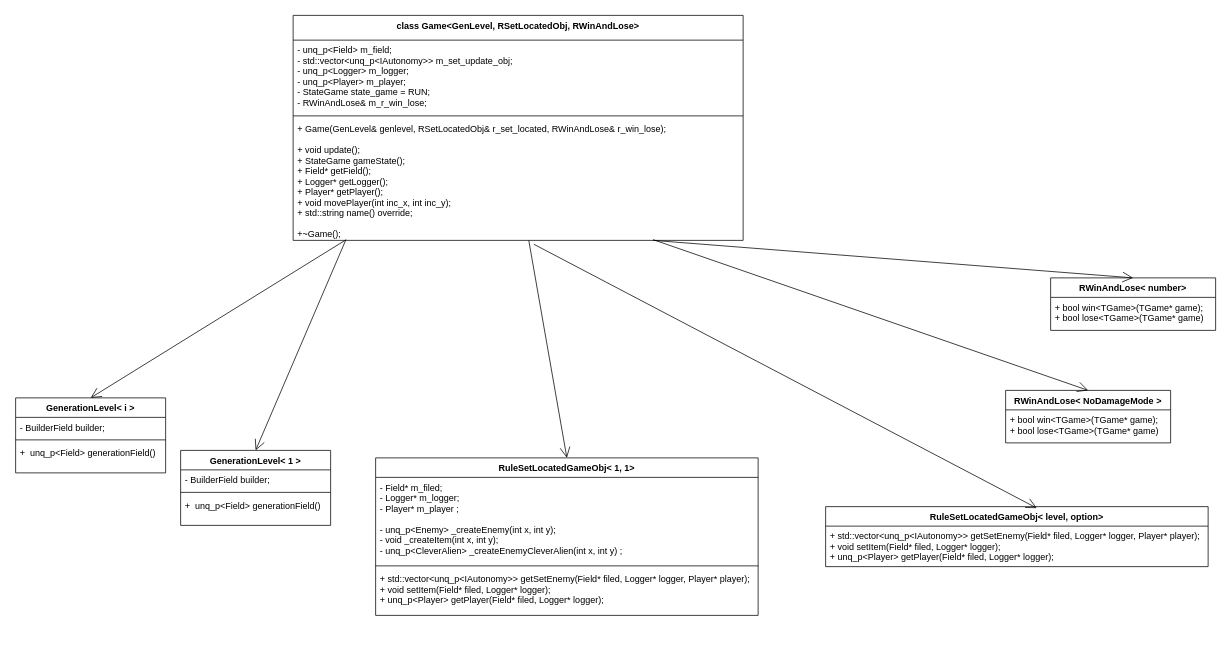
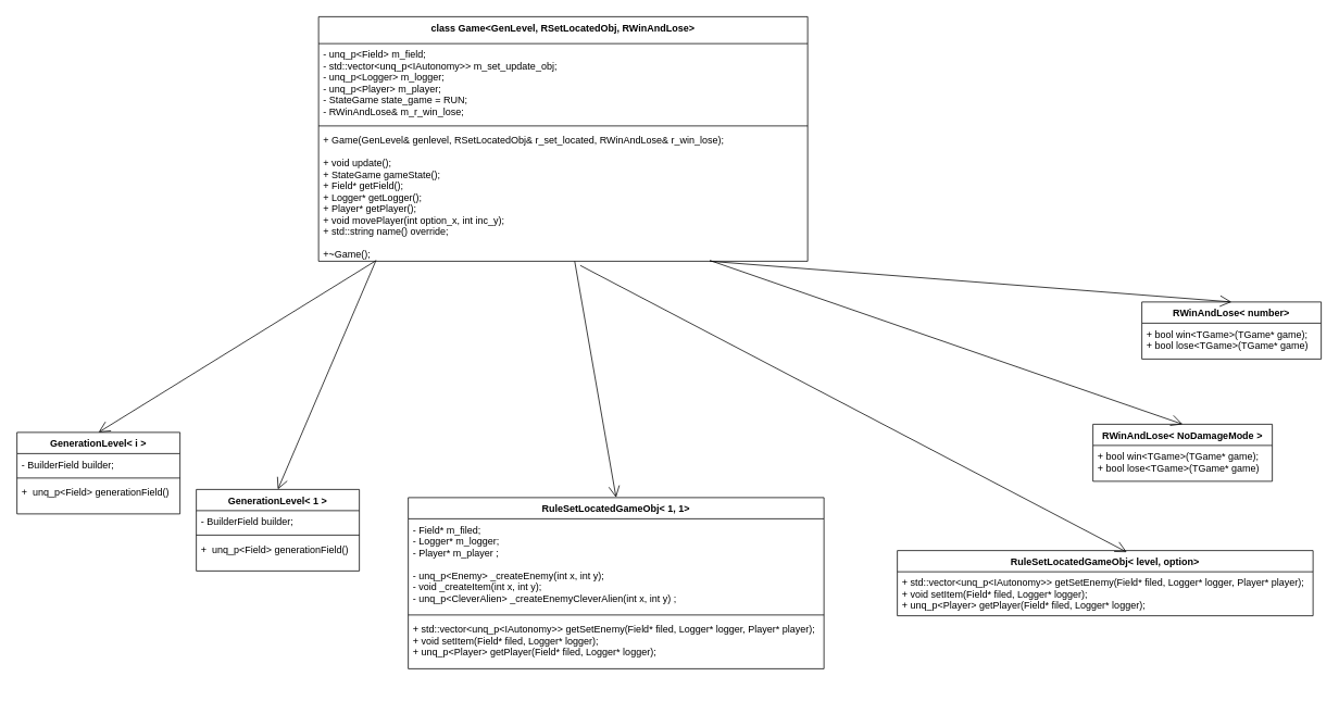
- <mxCell id="5" value="+ Game(GenLevel&amp; genlevel, RSetLocatedObj&amp; r_set_located, RWinAndLose&amp; r_win_lose);&#10;&#10;+ void update();&#10;+ StateGame gameState();&#10;+ Field* getField();&#10;+ Logger* getLogger();&#10;+ Player* getPlayer();&#10;+ void movePlayer(int inc_x, int inc_y);&#10;+ std::string name() override;&#10;&#10;+~Game();" style="text;strokeColor=none;fillColor=none;align=left;verticalAlign=top;spacingLeft=4;spacingRight=4;overflow=hidden;rotatable=0;points=[[0,0.5],[1,0.5]];portConstraint=eastwest;" vertex="1" parent="2"><mxGeometry y="138" width="600" height="162" as="geometry" /></mxCell>
+ <mxCell id="5" value="+ Game(GenLevel&amp; genlevel, RSetLocatedObj&amp; r_set_located, RWinAndLose&amp; r_win_lose);&#10;&#10;+ void update();&#10;+ StateGame gameState();&#10;+ Field* getField();&#10;+ Logger* getLogger();&#10;+ Player* getPlayer();&#10;+ void movePlayer(int option_x, int inc_y);&#10;+ std::string name() override;&#10;&#10;+~Game();" style="text;strokeColor=none;fillColor=none;align=left;verticalAlign=top;spacingLeft=4;spacingRight=4;overflow=hidden;rotatable=0;points=[[0,0.5],[1,0.5]];portConstraint=eastwest;" vertex="1" parent="2"><mxGeometry y="138" width="600" height="162" as="geometry" /></mxCell>
